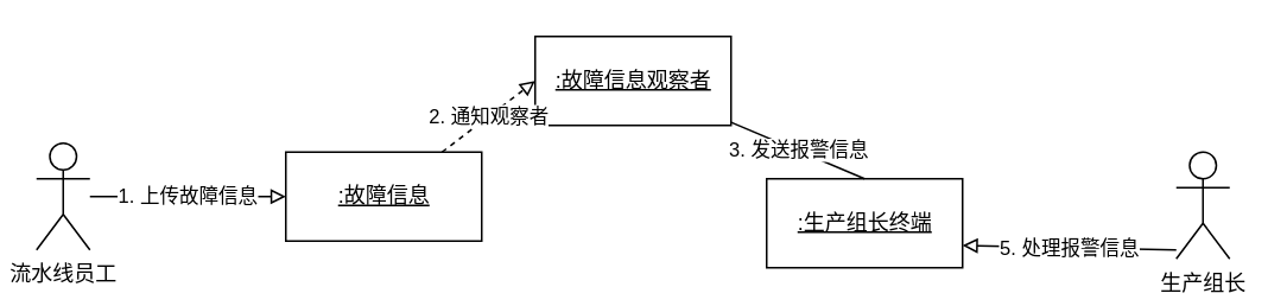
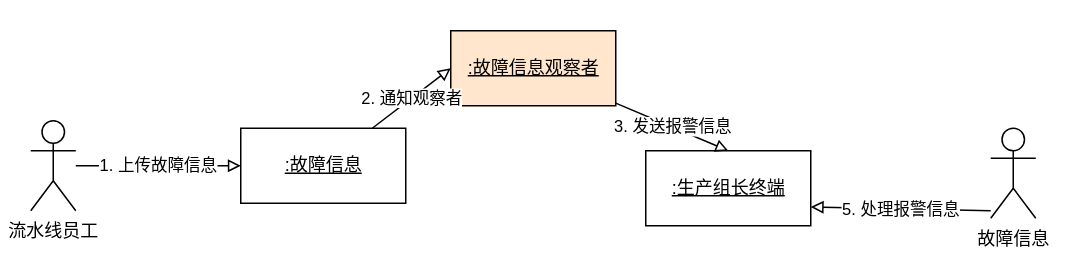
- <mxCell id="4" value="&lt;u&gt;:故障信息观察者&lt;/u&gt;" style="html=1;" vertex="1" parent="1"><mxGeometry x="300" y="20" width="110" height="50" as="geometry" /></mxCell>
+ <mxCell id="4" value="&lt;u&gt;:故障信息观察者&lt;/u&gt;" style="html=1;fillColor=#ffe6cc;" vertex="1" parent="1"><mxGeometry x="300" y="20" width="110" height="50" as="geometry" /></mxCell>
- <mxCell id="5" value="2. 通知观察者" style="edgeStyle=none;rounded=0;orthogonalLoop=1;jettySize=auto;html=1;entryX=0;entryY=0.5;entryDx=0;entryDy=0;endArrow=block;endFill=0;dashed=1;" edge="1" parent="1" source="6" target="4"><mxGeometry relative="1" as="geometry" /></mxCell>
+ <mxCell id="5" value="2. 通知观察者" style="edgeStyle=none;rounded=0;orthogonalLoop=1;jettySize=auto;html=1;entryX=0;entryY=0.5;entryDx=0;entryDy=0;endArrow=block;endFill=0;" edge="1" parent="1" source="6" target="4"><mxGeometry relative="1" as="geometry" /></mxCell>
- <mxCell id="3" value="3. 发送报警信息" style="edgeStyle=none;rounded=0;orthogonalLoop=1;jettySize=auto;html=1;entryX=0.5;entryY=0;entryDx=0;entryDy=0;endArrow=none;endFill=0;" edge="1" parent="1" source="4" target="2"><mxGeometry relative="1" as="geometry" /></mxCell>
+ <mxCell id="3" value="3. 发送报警信息" style="edgeStyle=none;rounded=0;orthogonalLoop=1;jettySize=auto;html=1;entryX=0.5;entryY=0;entryDx=0;entryDy=0;endArrow=block;endFill=0;" edge="1" parent="1" source="4" target="2"><mxGeometry relative="1" as="geometry" /></mxCell>
- <mxCell id="10" value="生产组长" style="shape=umlActor;verticalLabelPosition=bottom;verticalAlign=top;html=1;" vertex="1" parent="1"><mxGeometry x="660" y="85" width="30" height="60" as="geometry" /></mxCell>
+ <mxCell id="10" value="故障信息" style="shape=umlActor;verticalLabelPosition=bottom;verticalAlign=top;html=1;" vertex="1" parent="1"><mxGeometry x="660" y="85" width="30" height="60" as="geometry" /></mxCell>
